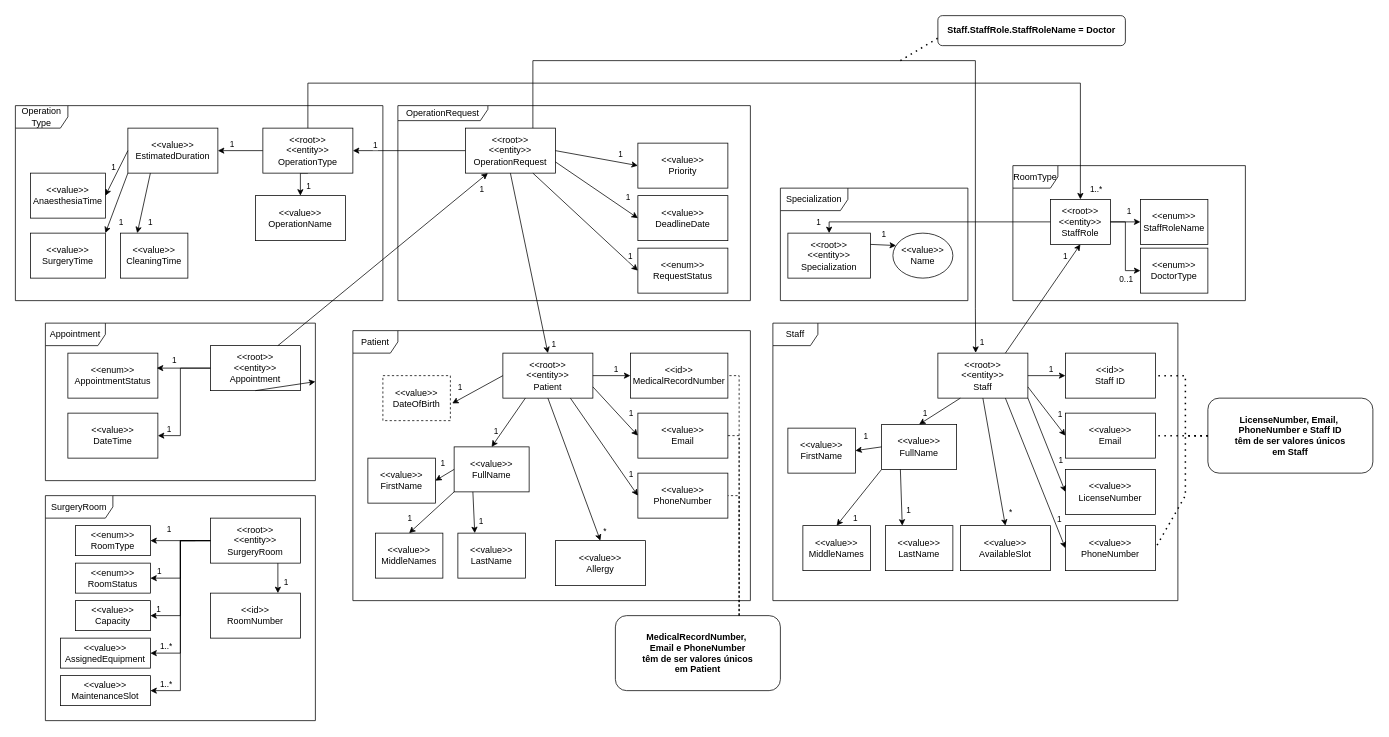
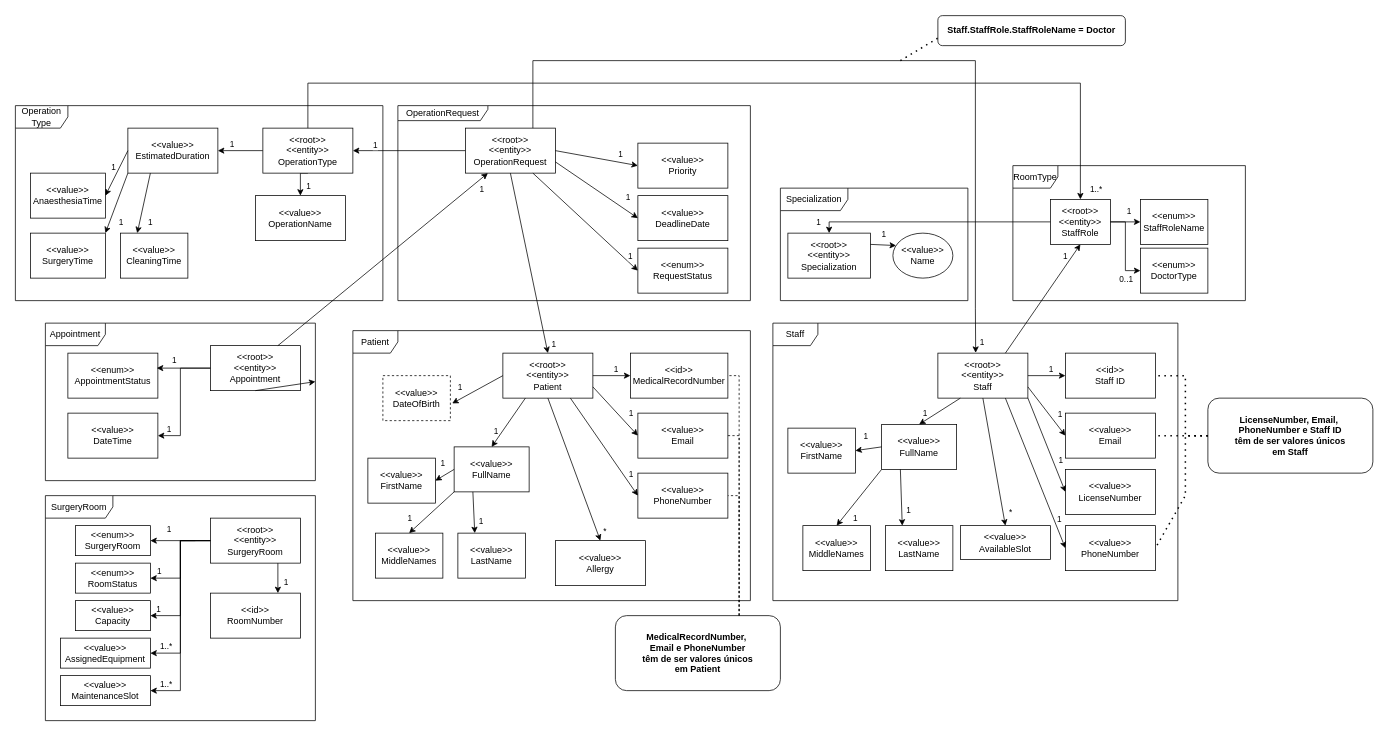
- <mxCell id="81" value="&amp;lt;&amp;lt;enum&amp;gt;&amp;gt;&lt;div&gt;RoomType&lt;/div&gt;" style="whiteSpace=wrap;html=1;" parent="1" vertex="1"><mxGeometry x="100" y="700" width="100" height="40" as="geometry" /></mxCell>
+ <mxCell id="81" value="&amp;lt;&amp;lt;enum&amp;gt;&amp;gt;&lt;div&gt;SurgeryRoom&lt;/div&gt;" style="whiteSpace=wrap;html=1;" parent="1" vertex="1"><mxGeometry x="100" y="700" width="100" height="40" as="geometry" /></mxCell>
- <mxCell id="56" value="&amp;lt;&amp;lt;value&amp;gt;&amp;gt;&lt;div&gt;AvailableSlot&lt;/div&gt;" style="whiteSpace=wrap;html=1;" parent="1" vertex="1"><mxGeometry x="1280" y="700" width="120" height="60" as="geometry" /></mxCell>
+ <mxCell id="56" value="&amp;lt;&amp;lt;value&amp;gt;&amp;gt;&lt;div&gt;AvailableSlot&lt;/div&gt;" style="whiteSpace=wrap;html=1;" parent="1" vertex="1"><mxGeometry x="1280" y="700" width="120" height="45" as="geometry" /></mxCell>
